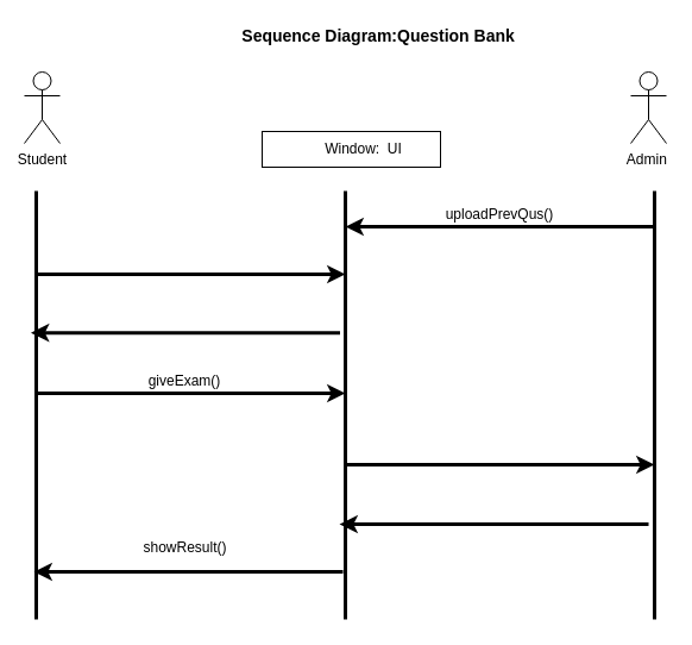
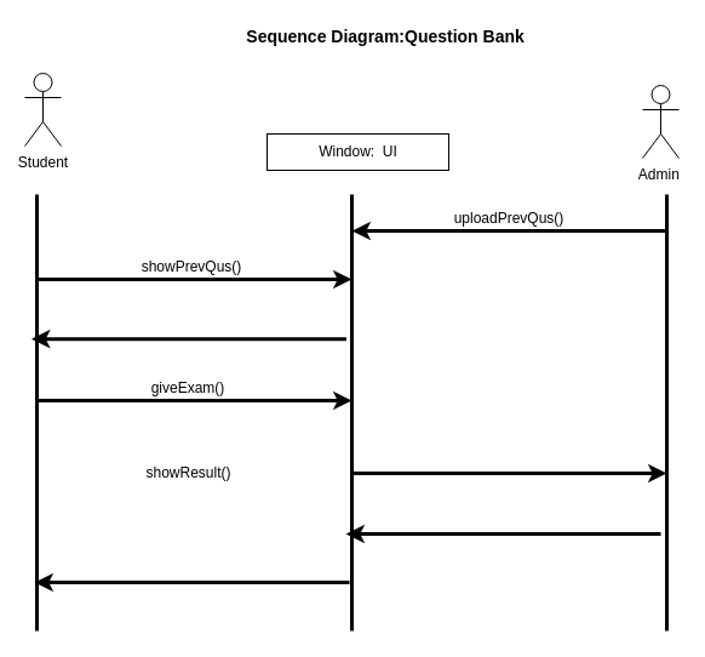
- <mxCell id="8" value="Admin&amp;nbsp;" style="shape=umlActor;verticalLabelPosition=bottom;labelBackgroundColor=#ffffff;verticalAlign=top;html=1;outlineConnect=0;" vertex="1" parent="1"><mxGeometry x="530" y="60" width="30" height="60" as="geometry" /></mxCell>
+ <mxCell id="8" value="Admin&amp;nbsp;" style="shape=umlActor;verticalLabelPosition=bottom;labelBackgroundColor=#ffffff;verticalAlign=top;html=1;outlineConnect=0;" vertex="1" parent="1"><mxGeometry x="530" y="70" width="30" height="60" as="geometry" /></mxCell>
- <mxCell id="13" value="Window:&amp;nbsp; UI" style="text;html=1;strokeColor=none;fillColor=none;align=center;verticalAlign=middle;whiteSpace=wrap;rounded=0;" vertex="1" parent="1"><mxGeometry x="262.5" y="115" width="85" height="20" as="geometry" /></mxCell>
+ <mxCell id="13" value="Window:&amp;nbsp; UI" style="text;html=1;strokeColor=none;fillColor=none;align=center;verticalAlign=middle;whiteSpace=wrap;rounded=0;" vertex="1" parent="1"><mxGeometry x="252.5" y="115" width="85" height="20" as="geometry" /></mxCell>
+ <mxCell id="15" value="showPrevQus()" style="text;html=1;strokeColor=none;fillColor=none;align=center;verticalAlign=middle;whiteSpace=wrap;rounded=0;" vertex="1" parent="1"><mxGeometry x="88" y="210" width="140" height="20" as="geometry" /></mxCell>
- <mxCell id="11" value="showResult()" style="text;html=1;strokeColor=none;fillColor=none;align=center;verticalAlign=middle;whiteSpace=wrap;rounded=0;" vertex="1" parent="1"><mxGeometry x="83" y="450" width="145" height="20" as="geometry" /></mxCell>
+ <mxCell id="11" value="showResult()" style="text;html=1;strokeColor=none;fillColor=none;align=center;verticalAlign=middle;whiteSpace=wrap;rounded=0;" vertex="1" parent="1"><mxGeometry x="83" y="380" width="145" height="20" as="geometry" /></mxCell>
